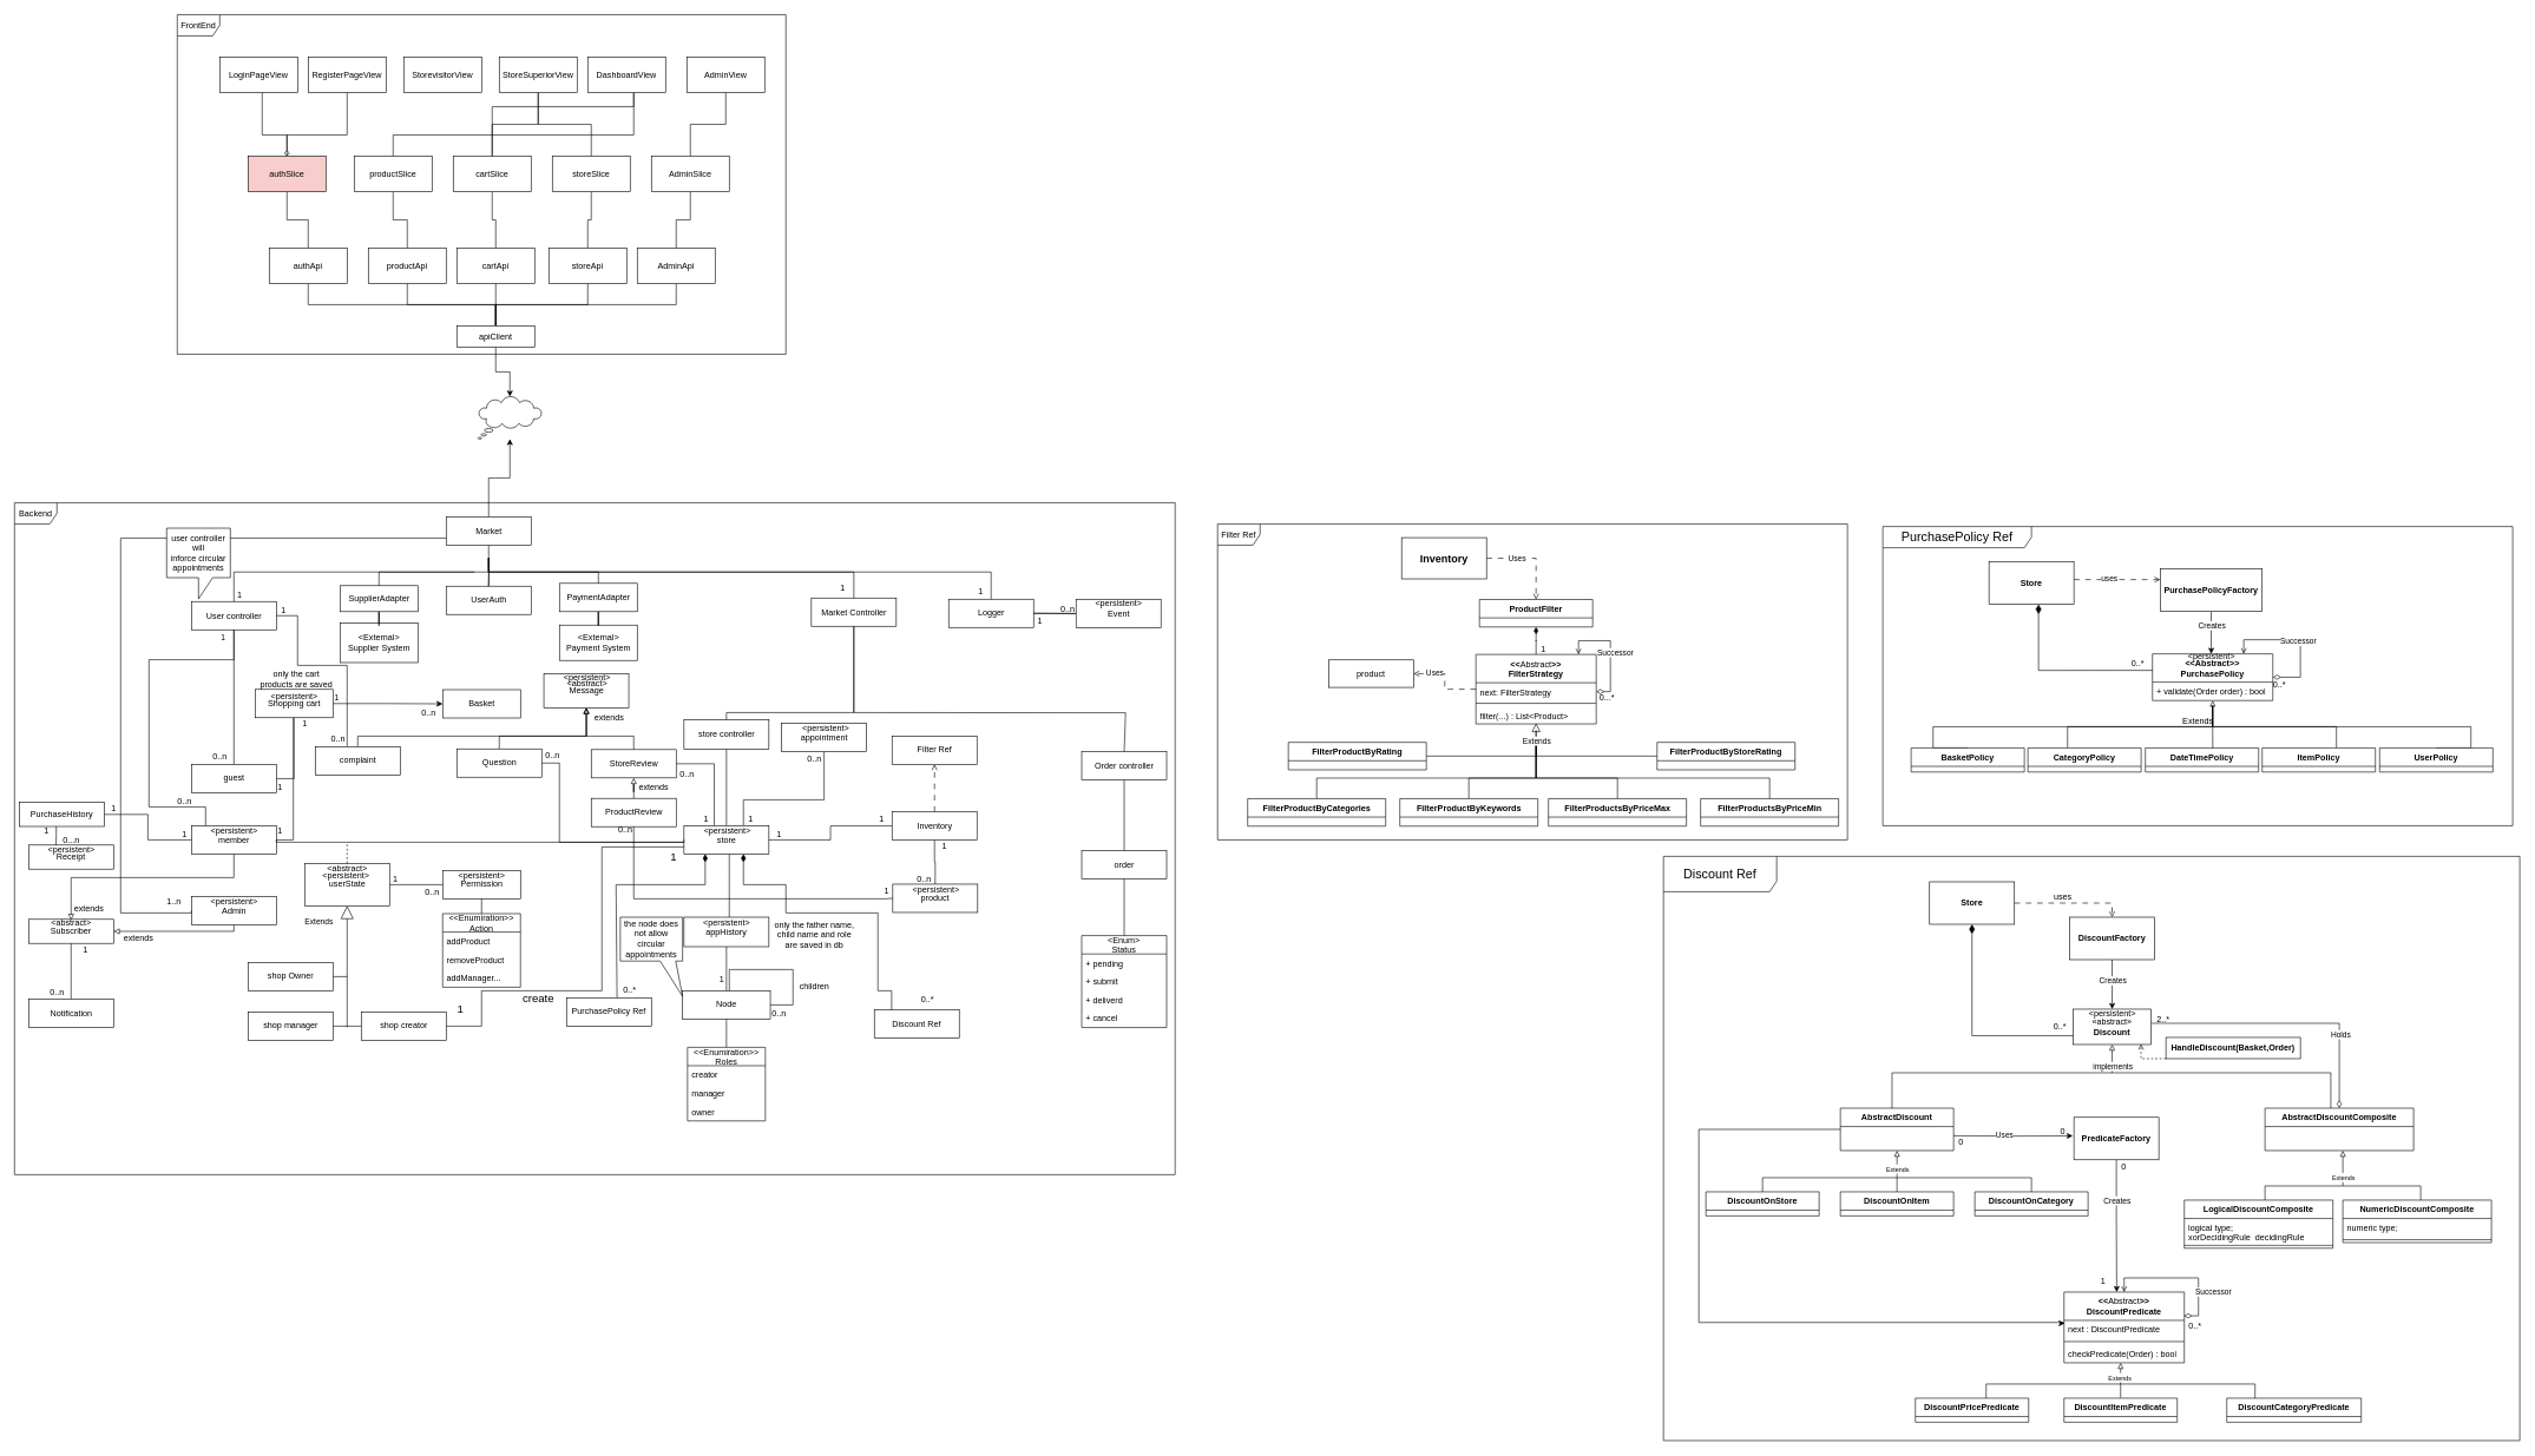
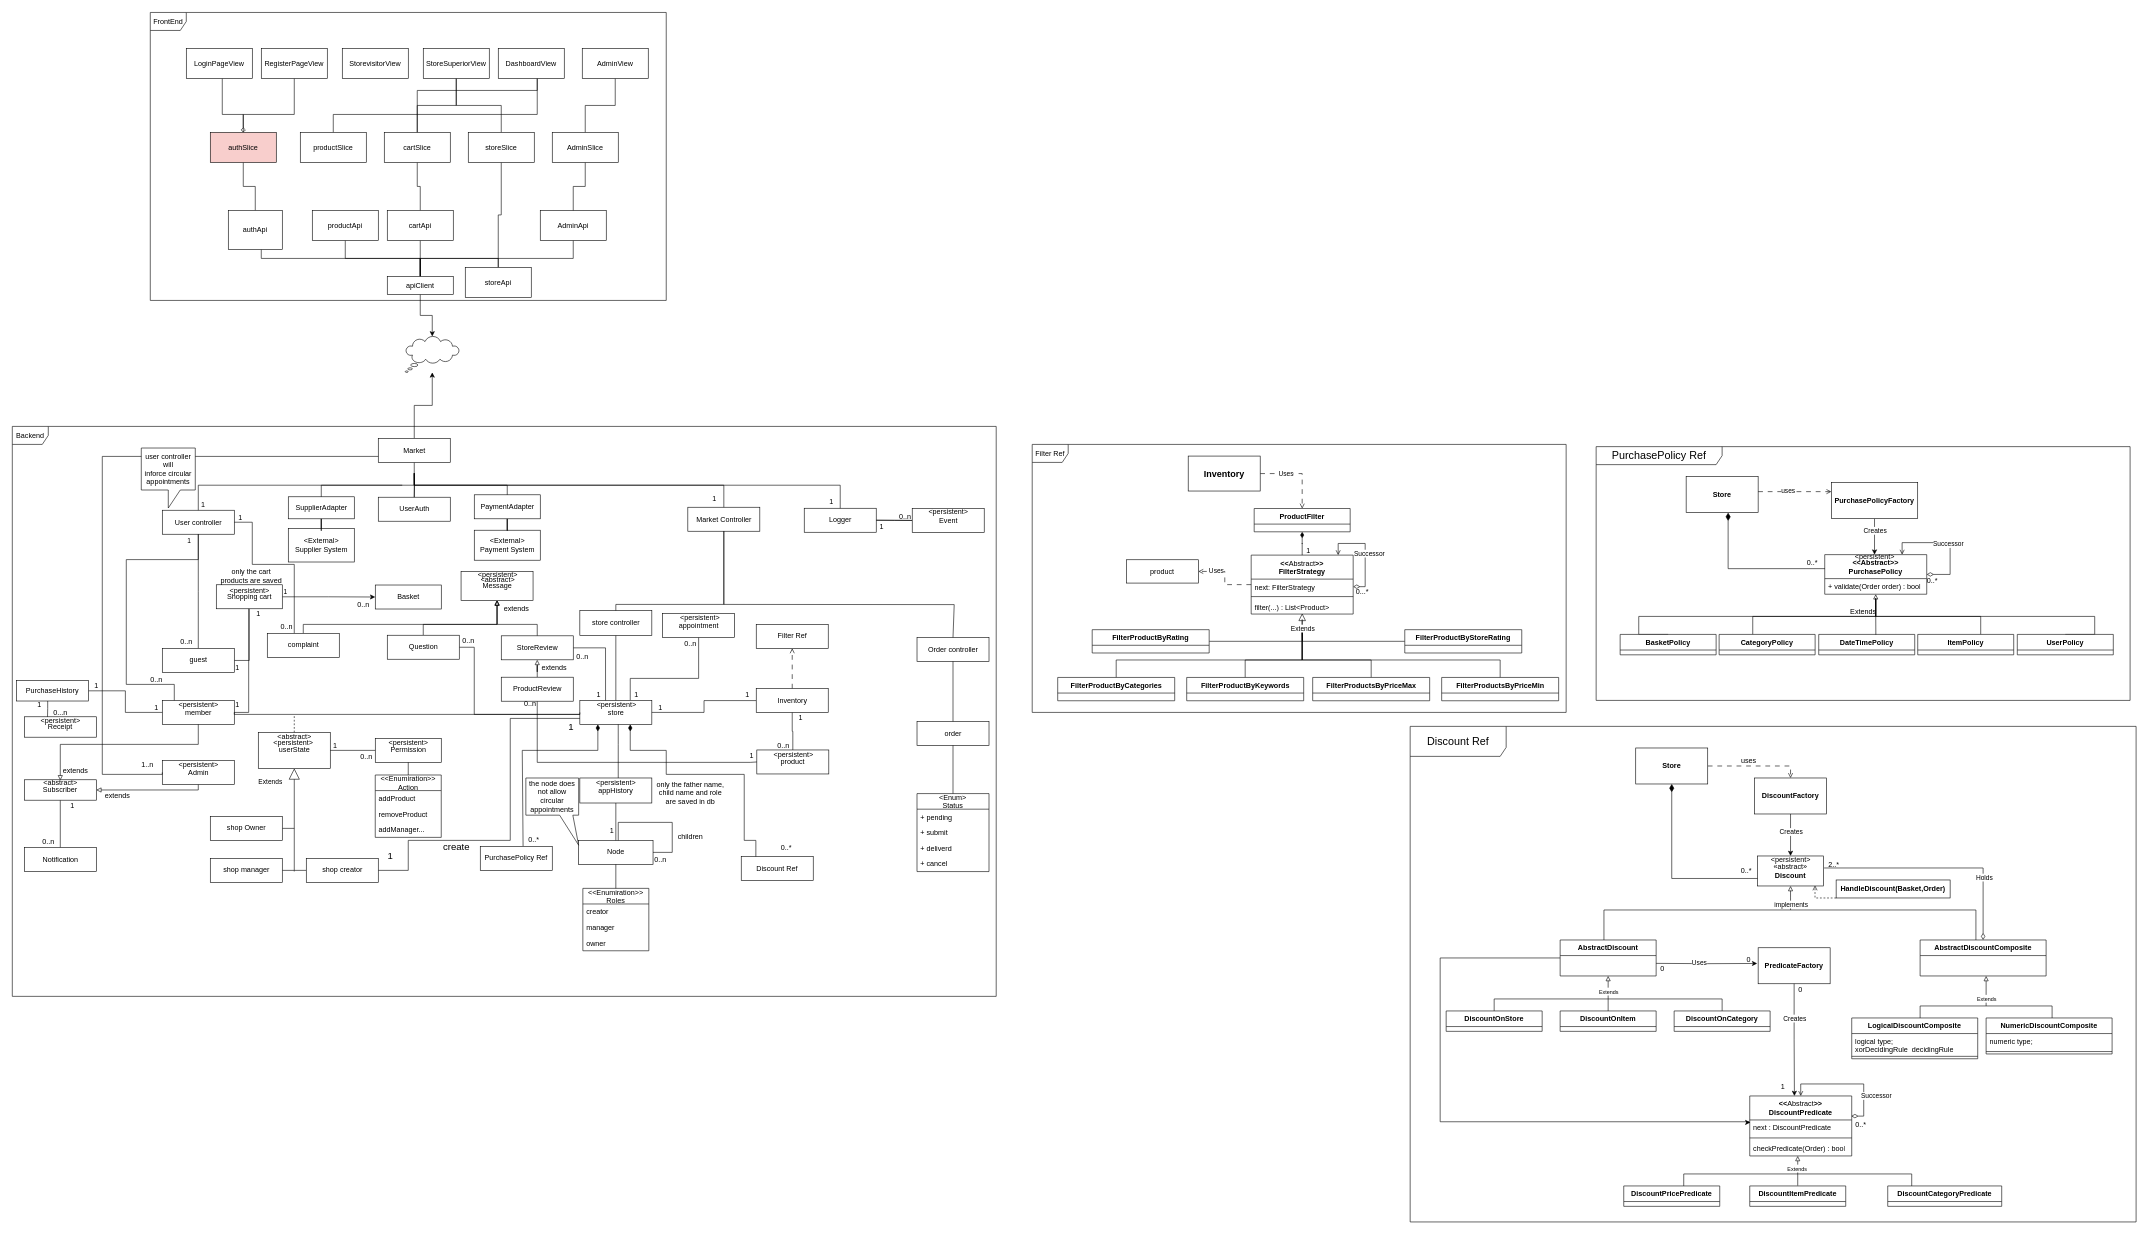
- <mxCell id="17" style="edgeStyle=orthogonalEdgeStyle;rounded=0;orthogonalLoop=1;jettySize=auto;html=1;endArrow=none;endFill=0;" parent="1" source="18" target="26" edge="1"><mxGeometry relative="1" as="geometry" /></mxCell>
- <mxCell id="24" value="authApi" style="html=1;whiteSpace=wrap;" parent="1" vertex="1"><mxGeometry x="380" y="350" width="110" height="50" as="geometry" /></mxCell>
+ <mxCell id="24" value="authApi" style="html=1;whiteSpace=wrap;" parent="1" vertex="1"><mxGeometry x="380" y="350" width="90" height="65" as="geometry" /></mxCell>
- <mxCell id="28" value="storeApi" style="html=1;whiteSpace=wrap;" parent="1" vertex="1"><mxGeometry x="775" y="350" width="110" height="50" as="geometry" /></mxCell>
+ <mxCell id="28" value="storeApi" style="html=1;whiteSpace=wrap;" parent="1" vertex="1"><mxGeometry x="775" y="445" width="110" height="50" as="geometry" /></mxCell>
